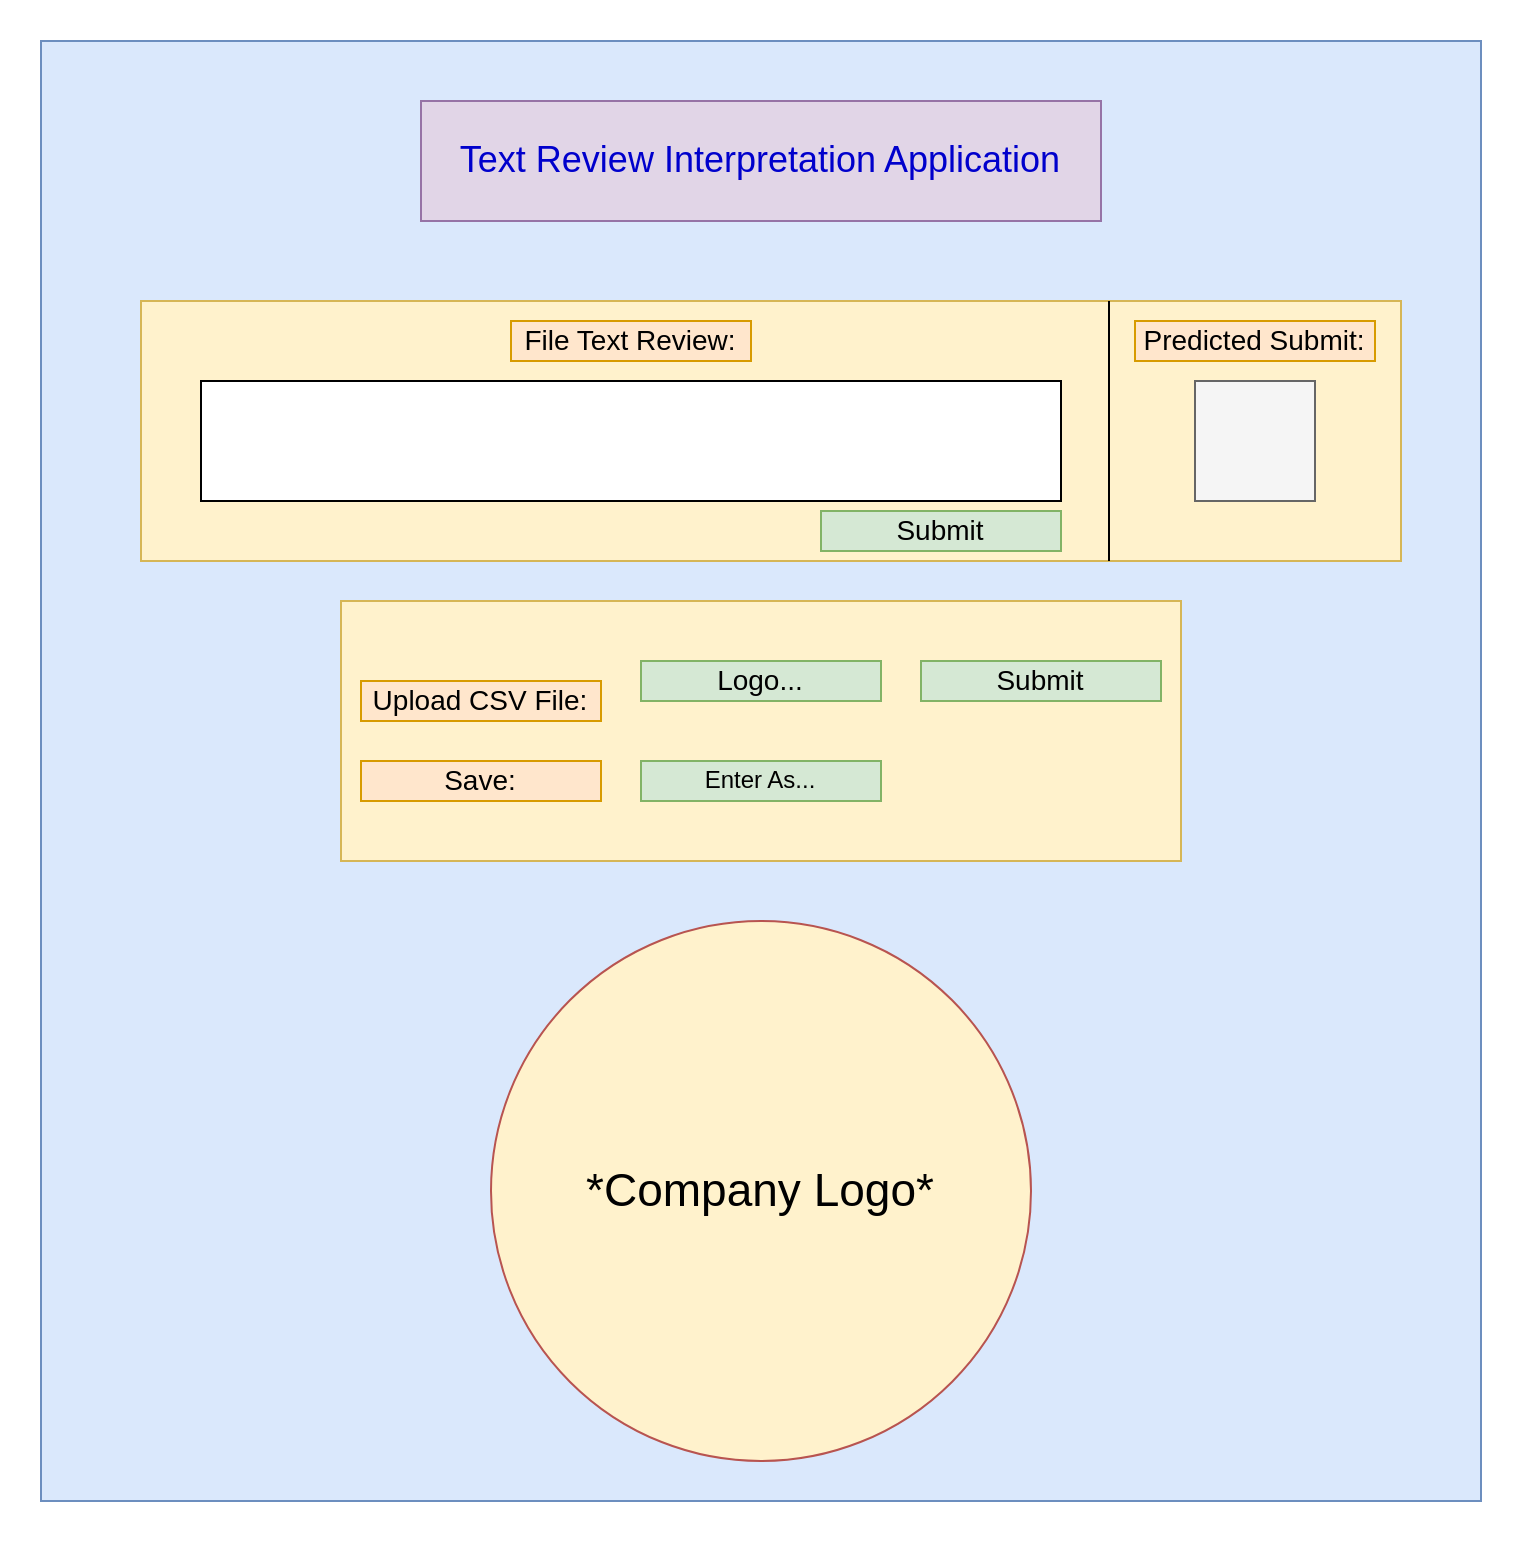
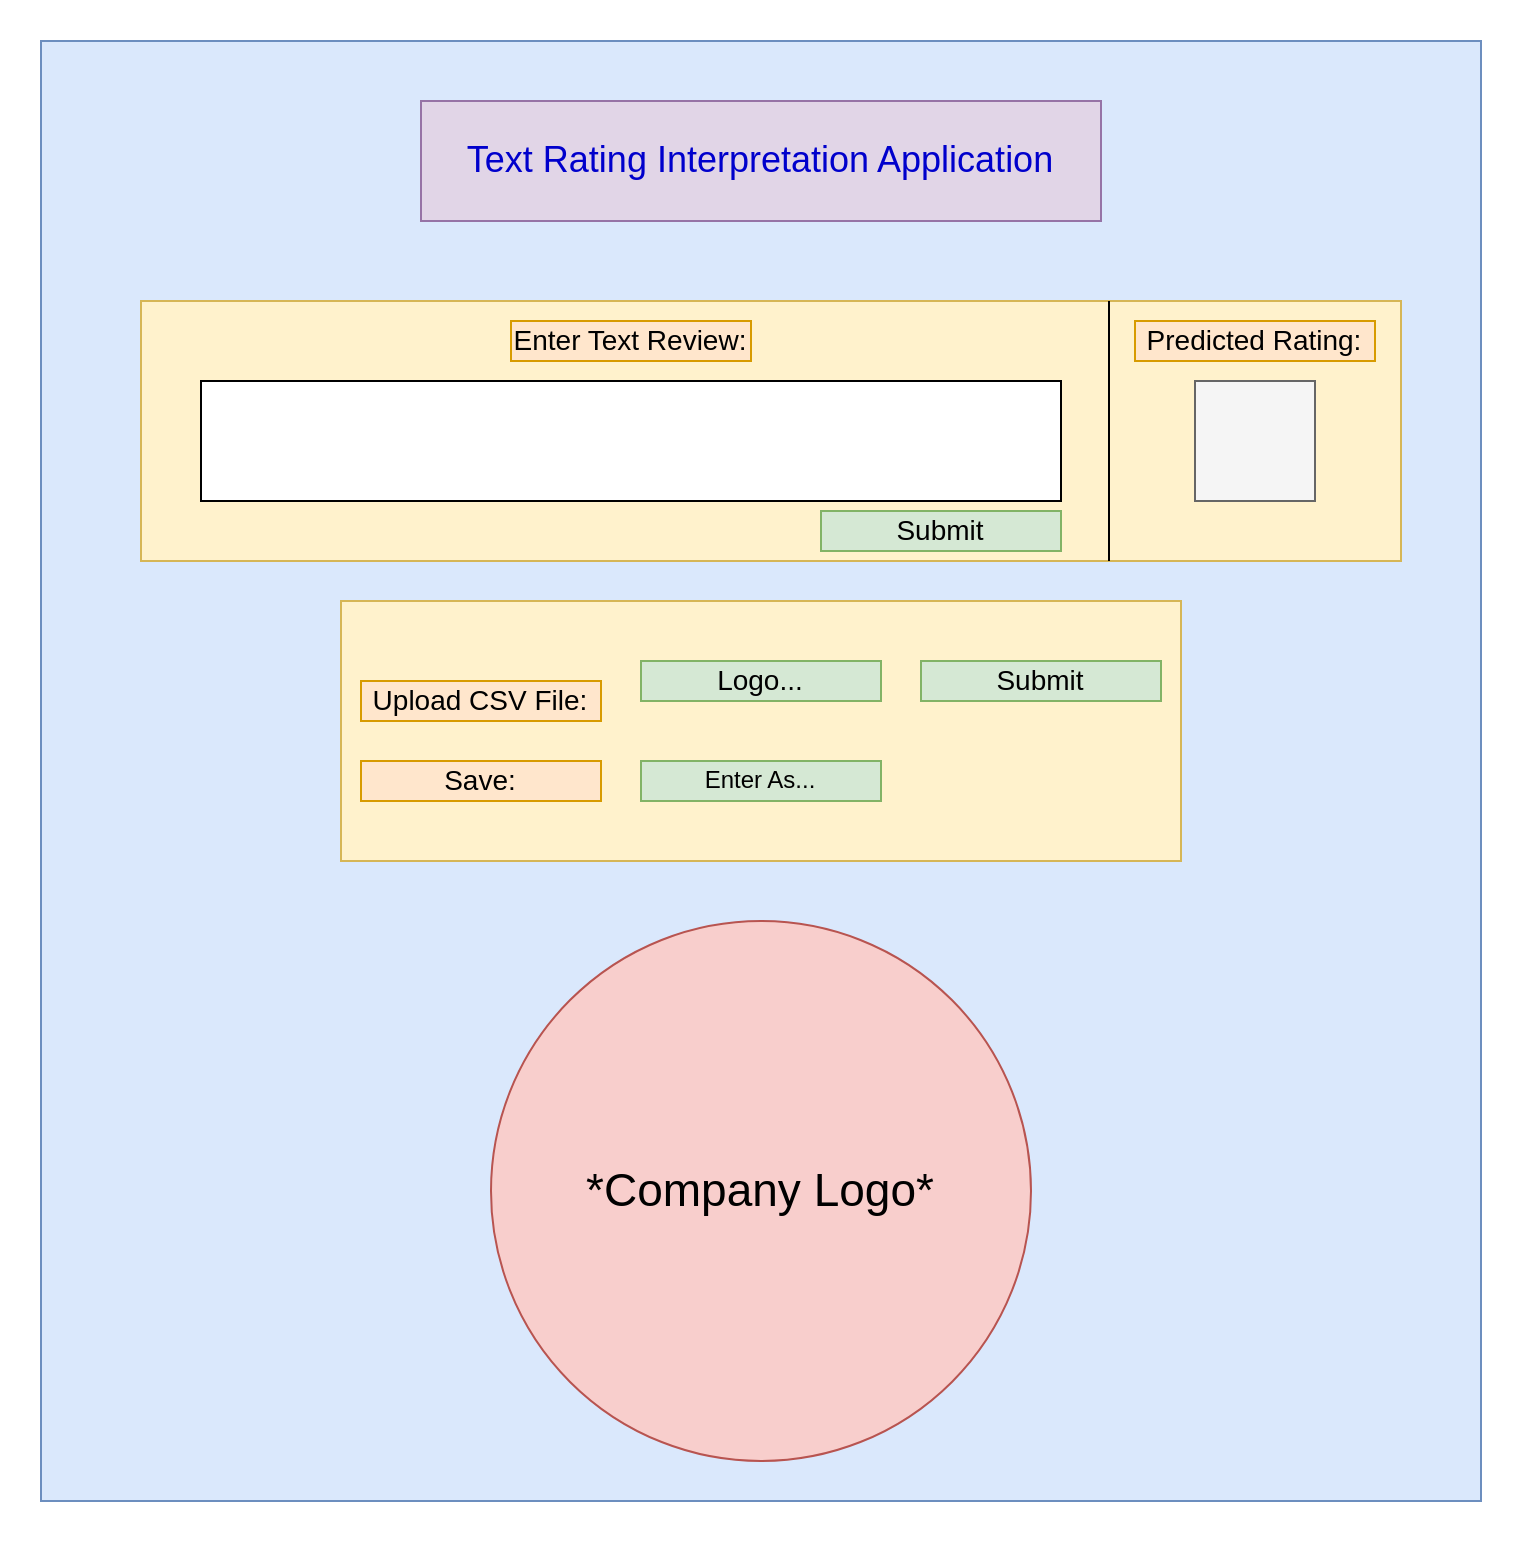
- <mxCell id="3" value="&lt;font style=&quot;font-size: 18px&quot; color=&quot;#0000cc&quot;&gt;Text Review Interpretation Application&lt;/font&gt;" style="rounded=0;whiteSpace=wrap;html=1;fillColor=#e1d5e7;strokeColor=#9673a6;" vertex="1" parent="1"><mxGeometry x="210" y="50" width="340" height="60" as="geometry" /></mxCell>
+ <mxCell id="3" value="&lt;font style=&quot;font-size: 18px&quot; color=&quot;#0000cc&quot;&gt;Text Rating Interpretation Application&lt;/font&gt;" style="rounded=0;whiteSpace=wrap;html=1;fillColor=#e1d5e7;strokeColor=#9673a6;" vertex="1" parent="1"><mxGeometry x="210" y="50" width="340" height="60" as="geometry" /></mxCell>
- <mxCell id="5" value="&lt;font style=&quot;font-size: 14px&quot;&gt;File Text Review:&lt;/font&gt;" style="rounded=0;whiteSpace=wrap;html=1;fillColor=#ffe6cc;strokeColor=#d79b00;" vertex="1" parent="1"><mxGeometry x="255" y="160" width="120" height="20" as="geometry" /></mxCell>
+ <mxCell id="5" value="&lt;font style=&quot;font-size: 14px&quot;&gt;Enter Text Review:&lt;/font&gt;" style="rounded=0;whiteSpace=wrap;html=1;fillColor=#ffe6cc;strokeColor=#d79b00;" vertex="1" parent="1"><mxGeometry x="255" y="160" width="120" height="20" as="geometry" /></mxCell>
- <mxCell id="9" value="&lt;font style=&quot;font-size: 14px&quot;&gt;Predicted Submit:&lt;/font&gt;" style="rounded=0;whiteSpace=wrap;html=1;fillColor=#ffe6cc;strokeColor=#d79b00;" vertex="1" parent="1"><mxGeometry x="567" y="160" width="120" height="20" as="geometry" /></mxCell>
+ <mxCell id="9" value="&lt;font style=&quot;font-size: 14px&quot;&gt;Predicted Rating:&lt;/font&gt;" style="rounded=0;whiteSpace=wrap;html=1;fillColor=#ffe6cc;strokeColor=#d79b00;" vertex="1" parent="1"><mxGeometry x="567" y="160" width="120" height="20" as="geometry" /></mxCell>
- <mxCell id="16" value="&lt;font style=&quot;font-size: 23px&quot;&gt;*Company Logo*&lt;/font&gt;" style="ellipse;whiteSpace=wrap;html=1;aspect=fixed;fillColor=#fff2cc;strokeColor=#b85450;" vertex="1" parent="1"><mxGeometry x="245" y="460" width="270" height="270" as="geometry" /></mxCell>
+ <mxCell id="16" value="&lt;font style=&quot;font-size: 23px&quot;&gt;*Company Logo*&lt;/font&gt;" style="ellipse;whiteSpace=wrap;html=1;aspect=fixed;fillColor=#f8cecc;strokeColor=#b85450;" vertex="1" parent="1"><mxGeometry x="245" y="460" width="270" height="270" as="geometry" /></mxCell>
